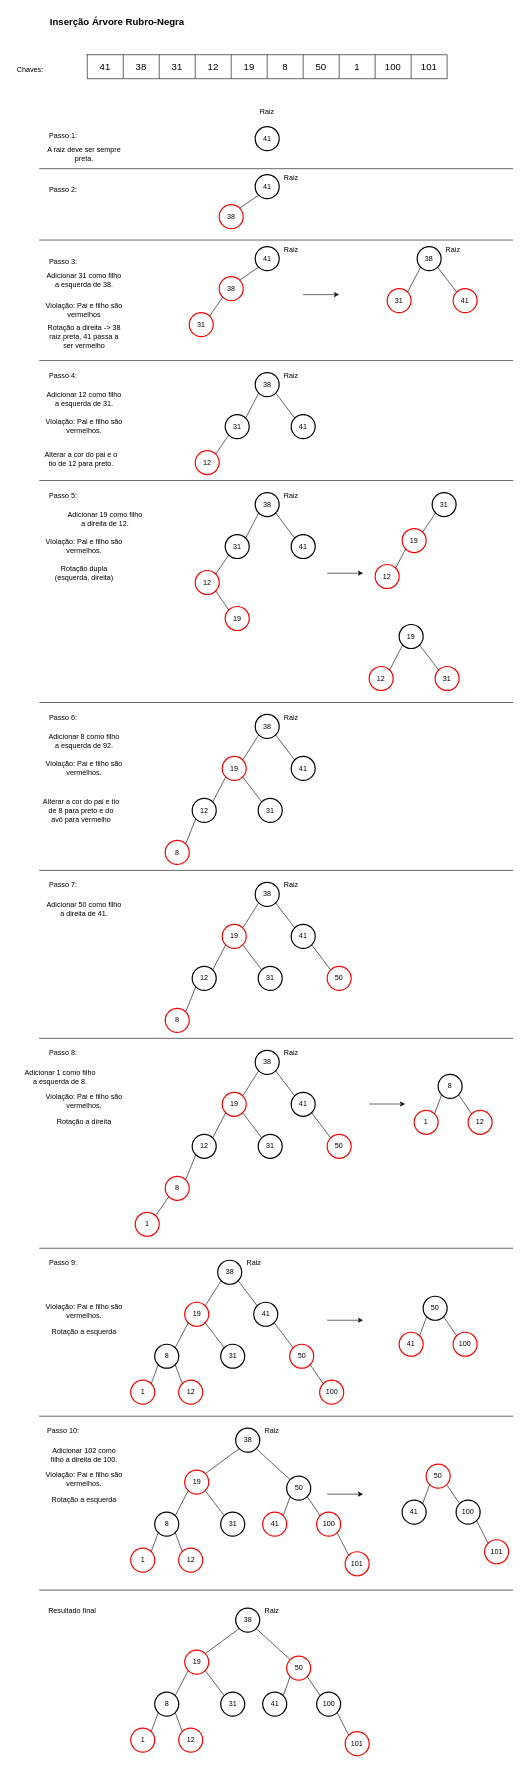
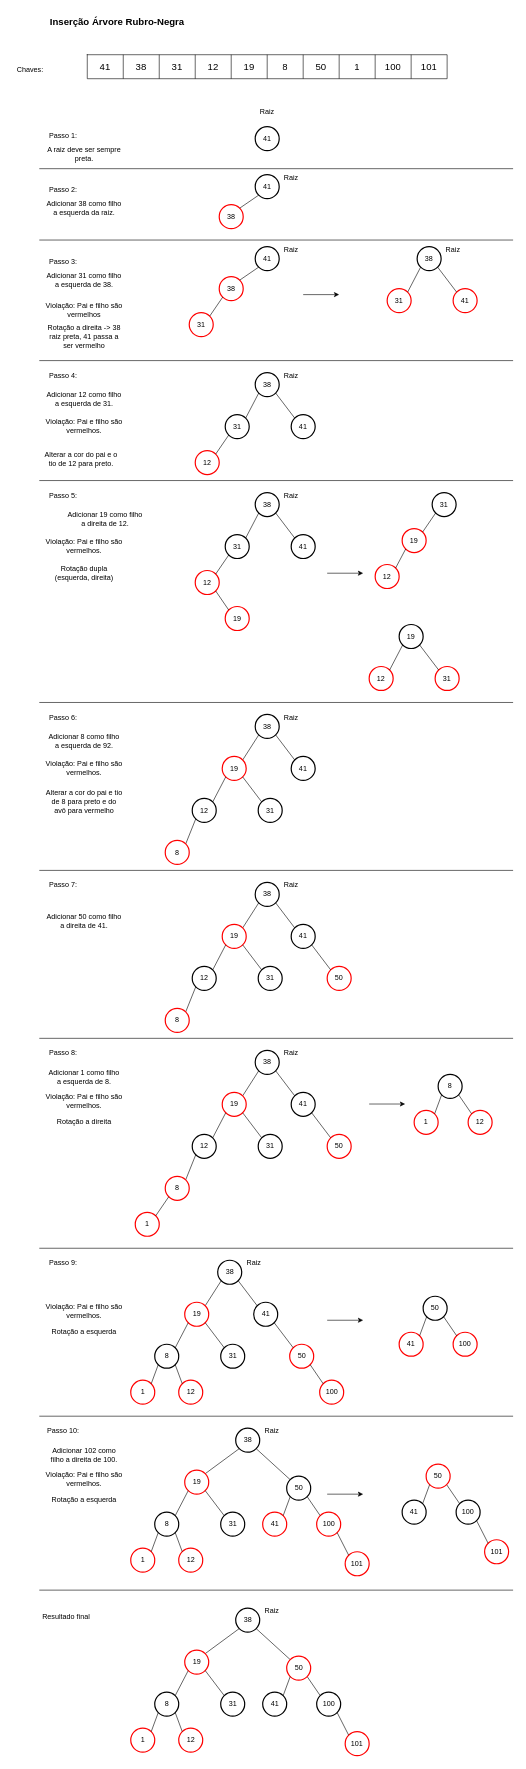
+ <mxCell id="26" value="Adicionar 38 como filho a esquerda da raiz." style="text;html=1;align=center;verticalAlign=middle;whiteSpace=wrap;rounded=0;" vertex="1" parent="1"><mxGeometry x="75" y="330" width="130" height="30" as="geometry" /></mxCell>
- <mxCell id="93" value="Alterar a cor do pai e tio de 8 para preto e do avô para vermelho" style="text;html=1;align=center;verticalAlign=middle;whiteSpace=wrap;rounded=0;" vertex="1" parent="1"><mxGeometry x="70" y="1325" width="130" height="50" as="geometry" /></mxCell>
+ <mxCell id="93" value="Alterar a cor do pai e tio de 8 para preto e do avô para vermelho" style="text;html=1;align=center;verticalAlign=middle;whiteSpace=wrap;rounded=0;" vertex="1" parent="1"><mxGeometry x="75" y="1310" width="130" height="50" as="geometry" /></mxCell>
- <mxCell id="109" value="Adicionar 50 como filho a direita de 41." style="text;html=1;align=center;verticalAlign=middle;whiteSpace=wrap;rounded=0;" vertex="1" parent="1"><mxGeometry x="75" y="1500" width="130" height="30" as="geometry" /></mxCell>
+ <mxCell id="109" value="Adicionar 50 como filho a direita de 41." style="text;html=1;align=center;verticalAlign=middle;whiteSpace=wrap;rounded=0;" vertex="1" parent="1"><mxGeometry x="75" y="1520" width="130" height="30" as="geometry" /></mxCell>
- <mxCell id="126" value="Adicionar 1 como filho a esquerda de 8." style="text;html=1;align=center;verticalAlign=middle;whiteSpace=wrap;rounded=0;" vertex="1" parent="1"><mxGeometry x="35" y="1780" width="130" height="30" as="geometry" /></mxCell>
+ <mxCell id="126" value="Adicionar 1 como filho a esquerda de 8." style="text;html=1;align=center;verticalAlign=middle;whiteSpace=wrap;rounded=0;" vertex="1" parent="1"><mxGeometry x="75" y="1780" width="130" height="30" as="geometry" /></mxCell>
- <mxCell id="201" value="Resultado final" style="text;html=1;align=center;verticalAlign=middle;whiteSpace=wrap;rounded=0;" vertex="1" parent="1"><mxGeometry x="75" y="2670" width="90" height="30" as="geometry" /></mxCell>
+ <mxCell id="201" value="Resultado final" style="text;html=1;align=center;verticalAlign=middle;whiteSpace=wrap;rounded=0;" vertex="1" parent="1"><mxGeometry x="65" y="2680" width="90" height="30" as="geometry" /></mxCell>
